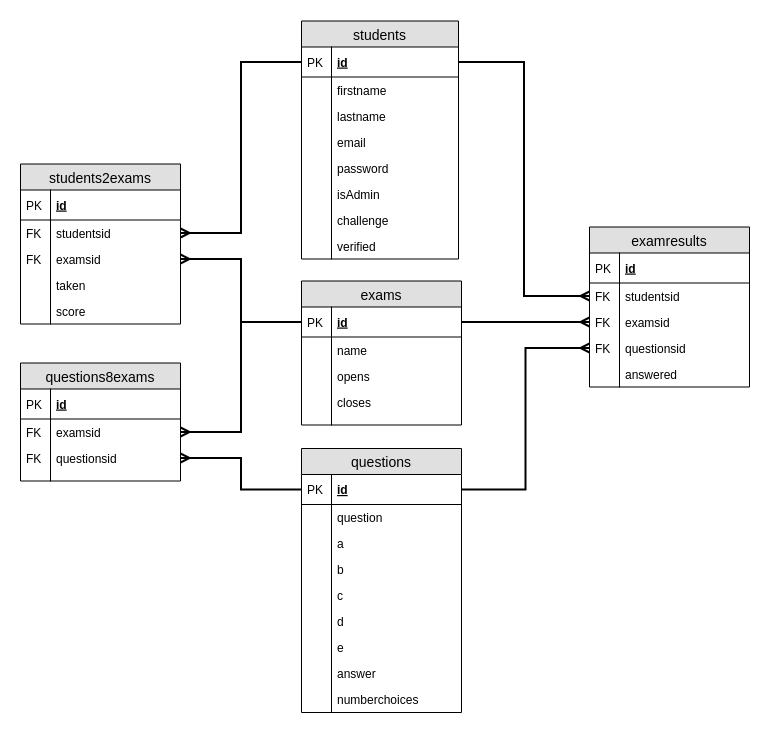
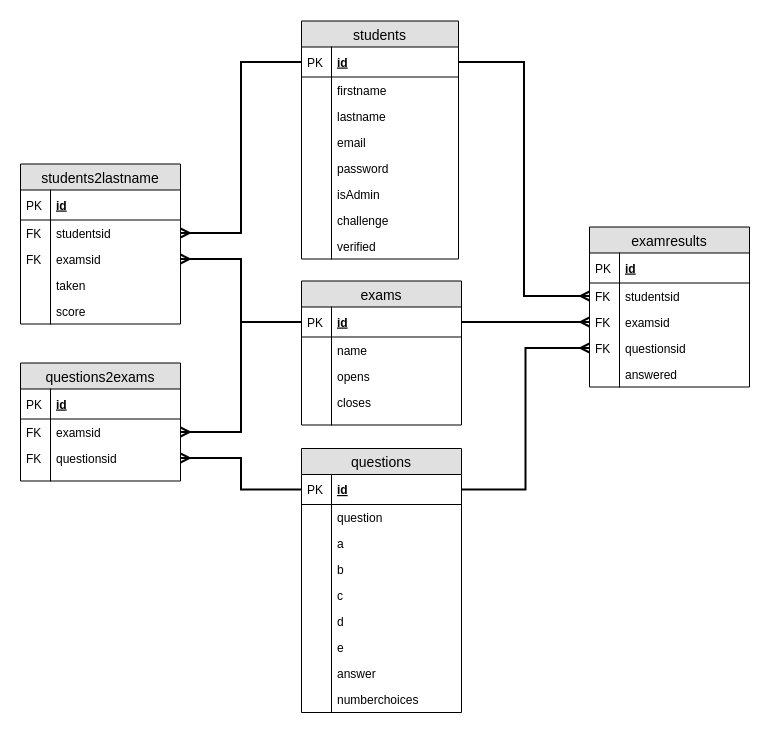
- <mxCell id="58" value="students2exams" style="swimlane;fontStyle=0;childLayout=stackLayout;horizontal=1;startSize=26;fillColor=#e0e0e0;horizontalStack=0;resizeParent=1;resizeParentMax=0;resizeLast=0;collapsible=1;marginBottom=0;swimlaneFillColor=#ffffff;align=center;fontSize=14;" parent="1" vertex="1"><mxGeometry x="20" y="163.5" width="160" height="160" as="geometry" /></mxCell>
+ <mxCell id="58" value="students2lastname" style="swimlane;fontStyle=0;childLayout=stackLayout;horizontal=1;startSize=26;fillColor=#e0e0e0;horizontalStack=0;resizeParent=1;resizeParentMax=0;resizeLast=0;collapsible=1;marginBottom=0;swimlaneFillColor=#ffffff;align=center;fontSize=14;" parent="1" vertex="1"><mxGeometry x="20" y="163.5" width="160" height="160" as="geometry" /></mxCell>
- <mxCell id="49" value="questions8exams" style="swimlane;fontStyle=0;childLayout=stackLayout;horizontal=1;startSize=26;fillColor=#e0e0e0;horizontalStack=0;resizeParent=1;resizeParentMax=0;resizeLast=0;collapsible=1;marginBottom=0;swimlaneFillColor=#ffffff;align=center;fontSize=14;" parent="1" vertex="1"><mxGeometry x="20" y="362.5" width="160" height="118" as="geometry" /></mxCell>
+ <mxCell id="49" value="questions2exams" style="swimlane;fontStyle=0;childLayout=stackLayout;horizontal=1;startSize=26;fillColor=#e0e0e0;horizontalStack=0;resizeParent=1;resizeParentMax=0;resizeLast=0;collapsible=1;marginBottom=0;swimlaneFillColor=#ffffff;align=center;fontSize=14;" parent="1" vertex="1"><mxGeometry x="20" y="362.5" width="160" height="118" as="geometry" /></mxCell>
